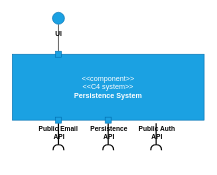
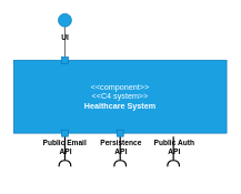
- <mxCell id="2" value="&amp;lt;&amp;lt;component&amp;gt;&amp;gt;&lt;br&gt;&amp;lt;&amp;lt;C4 system&amp;gt;&amp;gt;&lt;br&gt;&lt;b&gt;Persistence System&lt;/b&gt;" style="html=1;whiteSpace=wrap;fillColor=#1ba1e2;fontColor=#ffffff;strokeColor=#006EAF;" parent="1" vertex="1"><mxGeometry x="20" y="90" width="320" height="110" as="geometry" /></mxCell>
+ <mxCell id="2" value="&amp;lt;&amp;lt;component&amp;gt;&amp;gt;&lt;br&gt;&amp;lt;&amp;lt;C4 system&amp;gt;&amp;gt;&lt;br&gt;&lt;b&gt;Healthcare System&lt;/b&gt;" style="html=1;whiteSpace=wrap;fillColor=#1ba1e2;fontColor=#ffffff;strokeColor=#006EAF;" parent="1" vertex="1"><mxGeometry x="20" y="90" width="320" height="110" as="geometry" /></mxCell>
